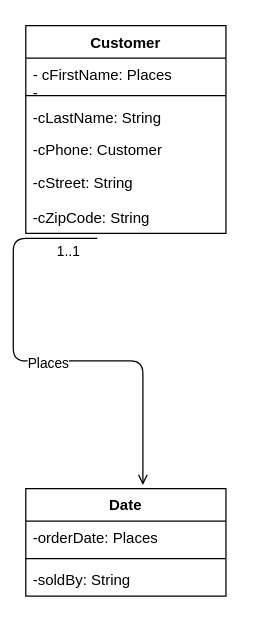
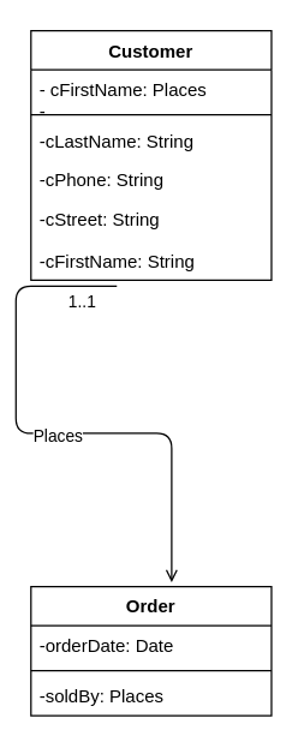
- <mxCell id="6" value="-cPhone: Customer" style="text;strokeColor=none;fillColor=none;align=left;verticalAlign=top;spacingLeft=4;spacingRight=4;overflow=hidden;rotatable=0;points=[[0,0.5],[1,0.5]];portConstraint=eastwest;" vertex="1" parent="2"><mxGeometry y="86" width="160" height="26" as="geometry" /></mxCell>
+ <mxCell id="6" value="-cPhone: String" style="text;strokeColor=none;fillColor=none;align=left;verticalAlign=top;spacingLeft=4;spacingRight=4;overflow=hidden;rotatable=0;points=[[0,0.5],[1,0.5]];portConstraint=eastwest;" vertex="1" parent="2"><mxGeometry y="86" width="160" height="26" as="geometry" /></mxCell>
- <mxCell id="8" value="-cZipCode: String" style="text;strokeColor=none;fillColor=none;align=left;verticalAlign=top;spacingLeft=4;spacingRight=4;overflow=hidden;rotatable=0;points=[[0,0.5],[1,0.5]];portConstraint=eastwest;" vertex="1" parent="2"><mxGeometry y="140" width="160" height="26" as="geometry" /></mxCell>
+ <mxCell id="8" value="-cFirstName: String" style="text;strokeColor=none;fillColor=none;align=left;verticalAlign=top;spacingLeft=4;spacingRight=4;overflow=hidden;rotatable=0;points=[[0,0.5],[1,0.5]];portConstraint=eastwest;" vertex="1" parent="2"><mxGeometry y="140" width="160" height="26" as="geometry" /></mxCell>
- <mxCell id="9" value="Date" style="swimlane;fontStyle=1;align=center;verticalAlign=top;childLayout=stackLayout;horizontal=1;startSize=26;horizontalStack=0;resizeParent=1;resizeParentMax=0;resizeLast=0;collapsible=1;marginBottom=0;" vertex="1" parent="1"><mxGeometry x="20" y="390" width="160" height="86" as="geometry" /></mxCell>
+ <mxCell id="9" value="Order" style="swimlane;fontStyle=1;align=center;verticalAlign=top;childLayout=stackLayout;horizontal=1;startSize=26;horizontalStack=0;resizeParent=1;resizeParentMax=0;resizeLast=0;collapsible=1;marginBottom=0;" vertex="1" parent="1"><mxGeometry x="20" y="390" width="160" height="86" as="geometry" /></mxCell>
- <mxCell id="10" value="-orderDate: Places" style="text;strokeColor=none;fillColor=none;align=left;verticalAlign=top;spacingLeft=4;spacingRight=4;overflow=hidden;rotatable=0;points=[[0,0.5],[1,0.5]];portConstraint=eastwest;" vertex="1" parent="9"><mxGeometry y="26" width="160" height="26" as="geometry" /></mxCell>
+ <mxCell id="10" value="-orderDate: Date" style="text;strokeColor=none;fillColor=none;align=left;verticalAlign=top;spacingLeft=4;spacingRight=4;overflow=hidden;rotatable=0;points=[[0,0.5],[1,0.5]];portConstraint=eastwest;" vertex="1" parent="9"><mxGeometry y="26" width="160" height="26" as="geometry" /></mxCell>
- <mxCell id="12" value="-soldBy: String" style="text;strokeColor=none;fillColor=none;align=left;verticalAlign=top;spacingLeft=4;spacingRight=4;overflow=hidden;rotatable=0;points=[[0,0.5],[1,0.5]];portConstraint=eastwest;" vertex="1" parent="9"><mxGeometry y="60" width="160" height="26" as="geometry" /></mxCell>
+ <mxCell id="12" value="-soldBy: Places" style="text;strokeColor=none;fillColor=none;align=left;verticalAlign=top;spacingLeft=4;spacingRight=4;overflow=hidden;rotatable=0;points=[[0,0.5],[1,0.5]];portConstraint=eastwest;" vertex="1" parent="9"><mxGeometry y="60" width="160" height="26" as="geometry" /></mxCell>
